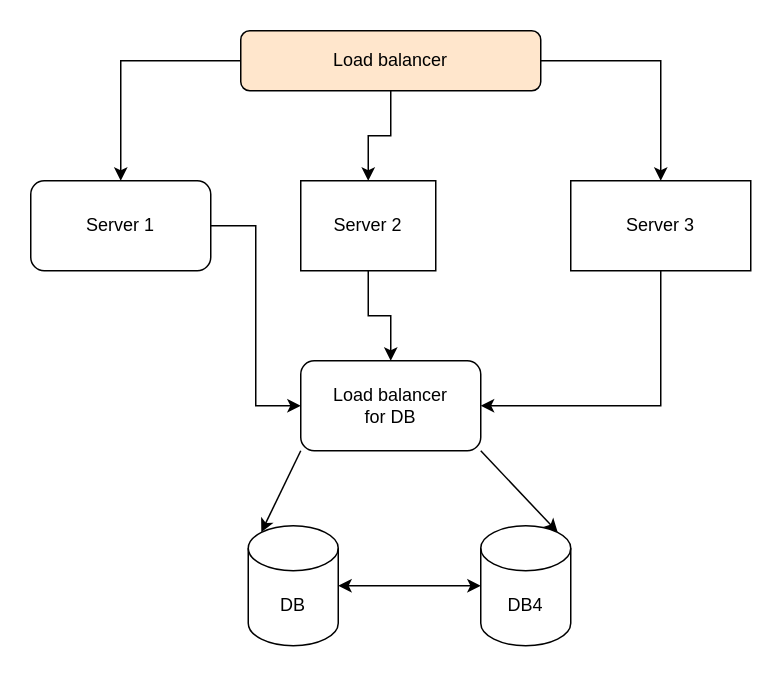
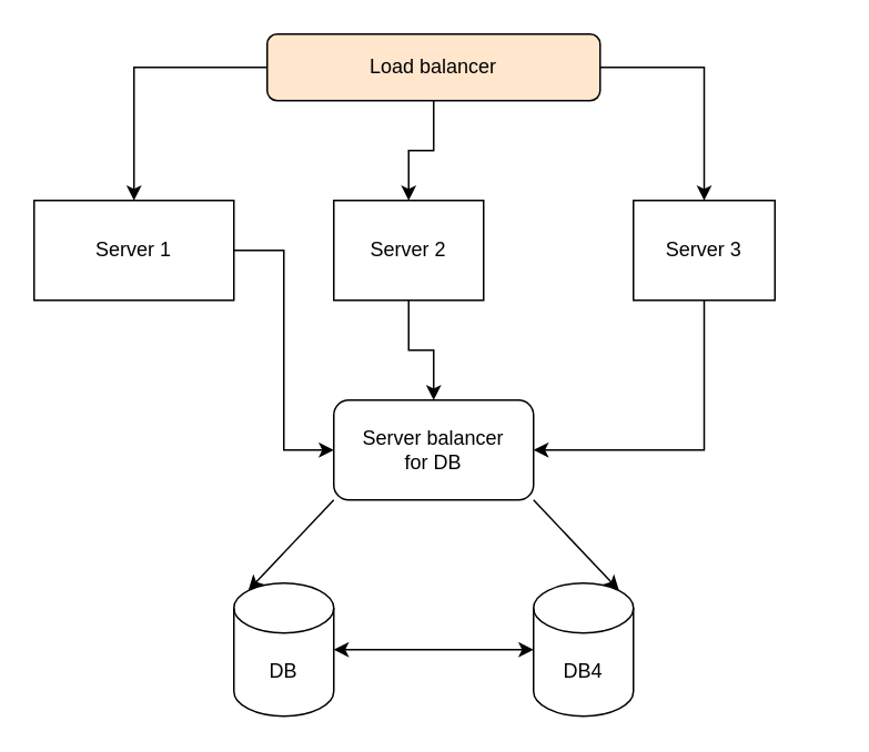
- <mxCell id="10" value="Server 1" style="whiteSpace=wrap;html=1;rounded=1;" vertex="1" parent="1"><mxGeometry x="20" y="120" width="120" height="60" as="geometry" /></mxCell>
+ <mxCell id="10" value="Server 1" style="rounded=0;whiteSpace=wrap;html=1;" vertex="1" parent="1"><mxGeometry x="20" y="120" width="120" height="60" as="geometry" /></mxCell>
- <mxCell id="12" value="Server 3" style="rounded=0;whiteSpace=wrap;html=1;" vertex="1" parent="1"><mxGeometry x="380" y="120" width="120" height="60" as="geometry" /></mxCell>
+ <mxCell id="12" value="Server 3" style="rounded=0;whiteSpace=wrap;html=1;" vertex="1" parent="1"><mxGeometry x="380" y="120" width="85" height="60" as="geometry" /></mxCell>
- <mxCell id="13" value="Load balancer&lt;div&gt;for DB&lt;/div&gt;" style="rounded=1;whiteSpace=wrap;html=1;" vertex="1" parent="1"><mxGeometry x="200" y="240" width="120" height="60" as="geometry" /></mxCell>
+ <mxCell id="13" value="Server balancer&lt;div&gt;for DB&lt;/div&gt;" style="rounded=1;whiteSpace=wrap;html=1;" vertex="1" parent="1"><mxGeometry x="200" y="240" width="120" height="60" as="geometry" /></mxCell>
- <mxCell id="14" value="DB" style="shape=cylinder3;whiteSpace=wrap;html=1;boundedLbl=1;backgroundOutline=1;size=15;" vertex="1" parent="1"><mxGeometry x="165" y="350" width="60" height="80" as="geometry" /></mxCell>
+ <mxCell id="14" value="DB" style="shape=cylinder3;whiteSpace=wrap;html=1;boundedLbl=1;backgroundOutline=1;size=15;" vertex="1" parent="1"><mxGeometry x="140" y="350" width="60" height="80" as="geometry" /></mxCell>
